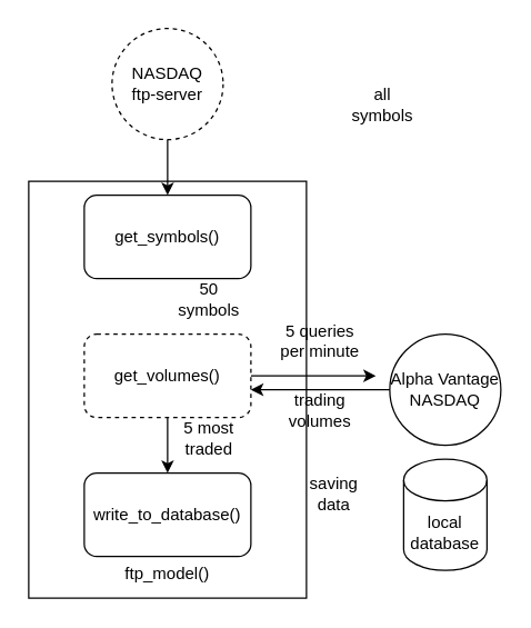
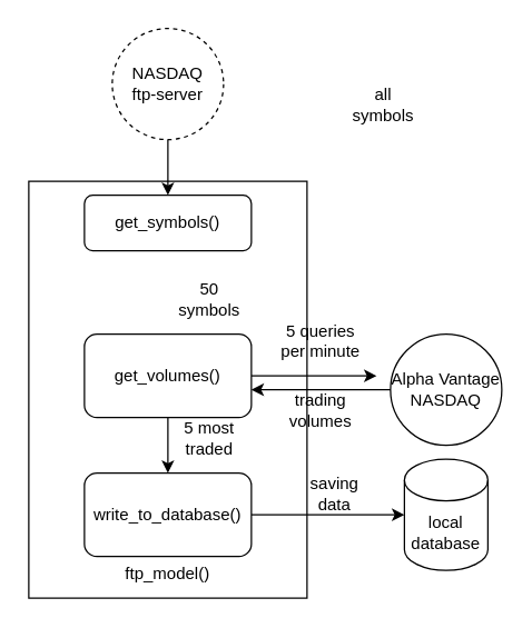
- <mxCell id="5" value="get_symbols()" style="rounded=1;whiteSpace=wrap;html=1;" vertex="1" parent="1"><mxGeometry x="60" y="140" width="120" height="60" as="geometry" /></mxCell>
+ <mxCell id="5" value="get_symbols()" style="rounded=1;whiteSpace=wrap;html=1;" vertex="1" parent="1"><mxGeometry x="60" y="140" width="120" height="40" as="geometry" /></mxCell>
- <mxCell id="8" value="get_volumes()" style="rounded=1;whiteSpace=wrap;html=1;dashed=1;" vertex="1" parent="1"><mxGeometry x="60" y="240" width="120" height="60" as="geometry" /></mxCell>
+ <mxCell id="8" value="get_volumes()" style="rounded=1;whiteSpace=wrap;html=1;" vertex="1" parent="1"><mxGeometry x="60" y="240" width="120" height="60" as="geometry" /></mxCell>
+ <mxCell id="9" value="" style="edgeStyle=orthogonalEdgeStyle;rounded=0;orthogonalLoop=1;jettySize=auto;html=1;" edge="1" parent="1" source="10" target="14"><mxGeometry relative="1" as="geometry" /></mxCell>
